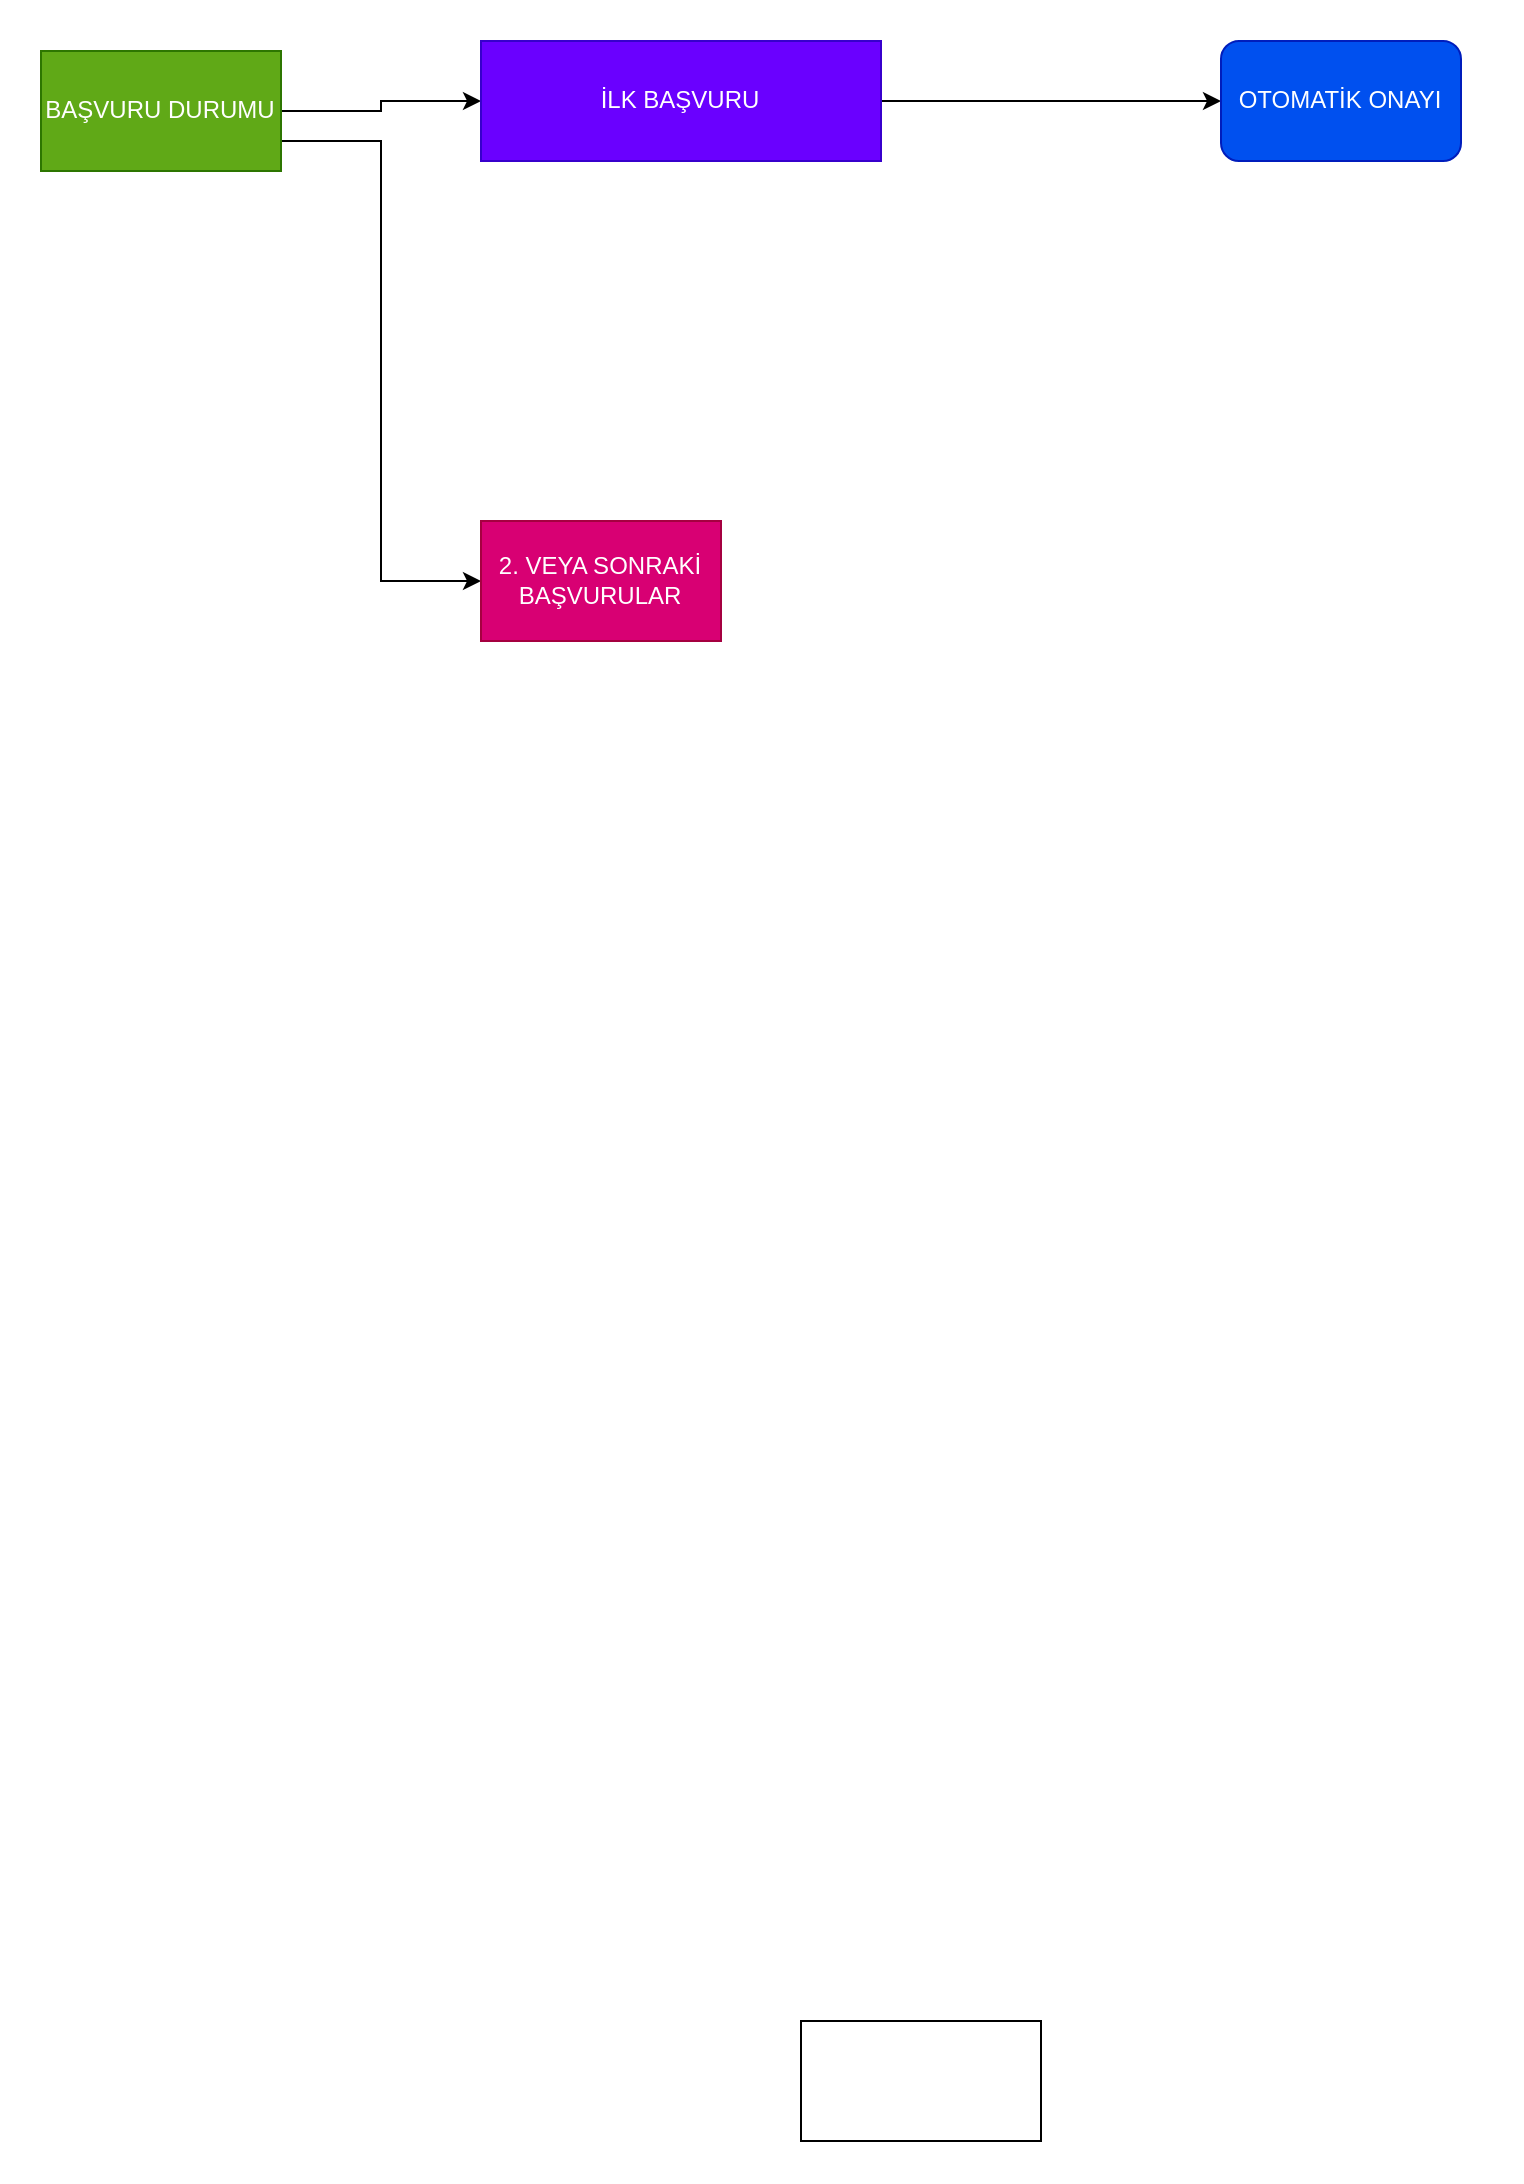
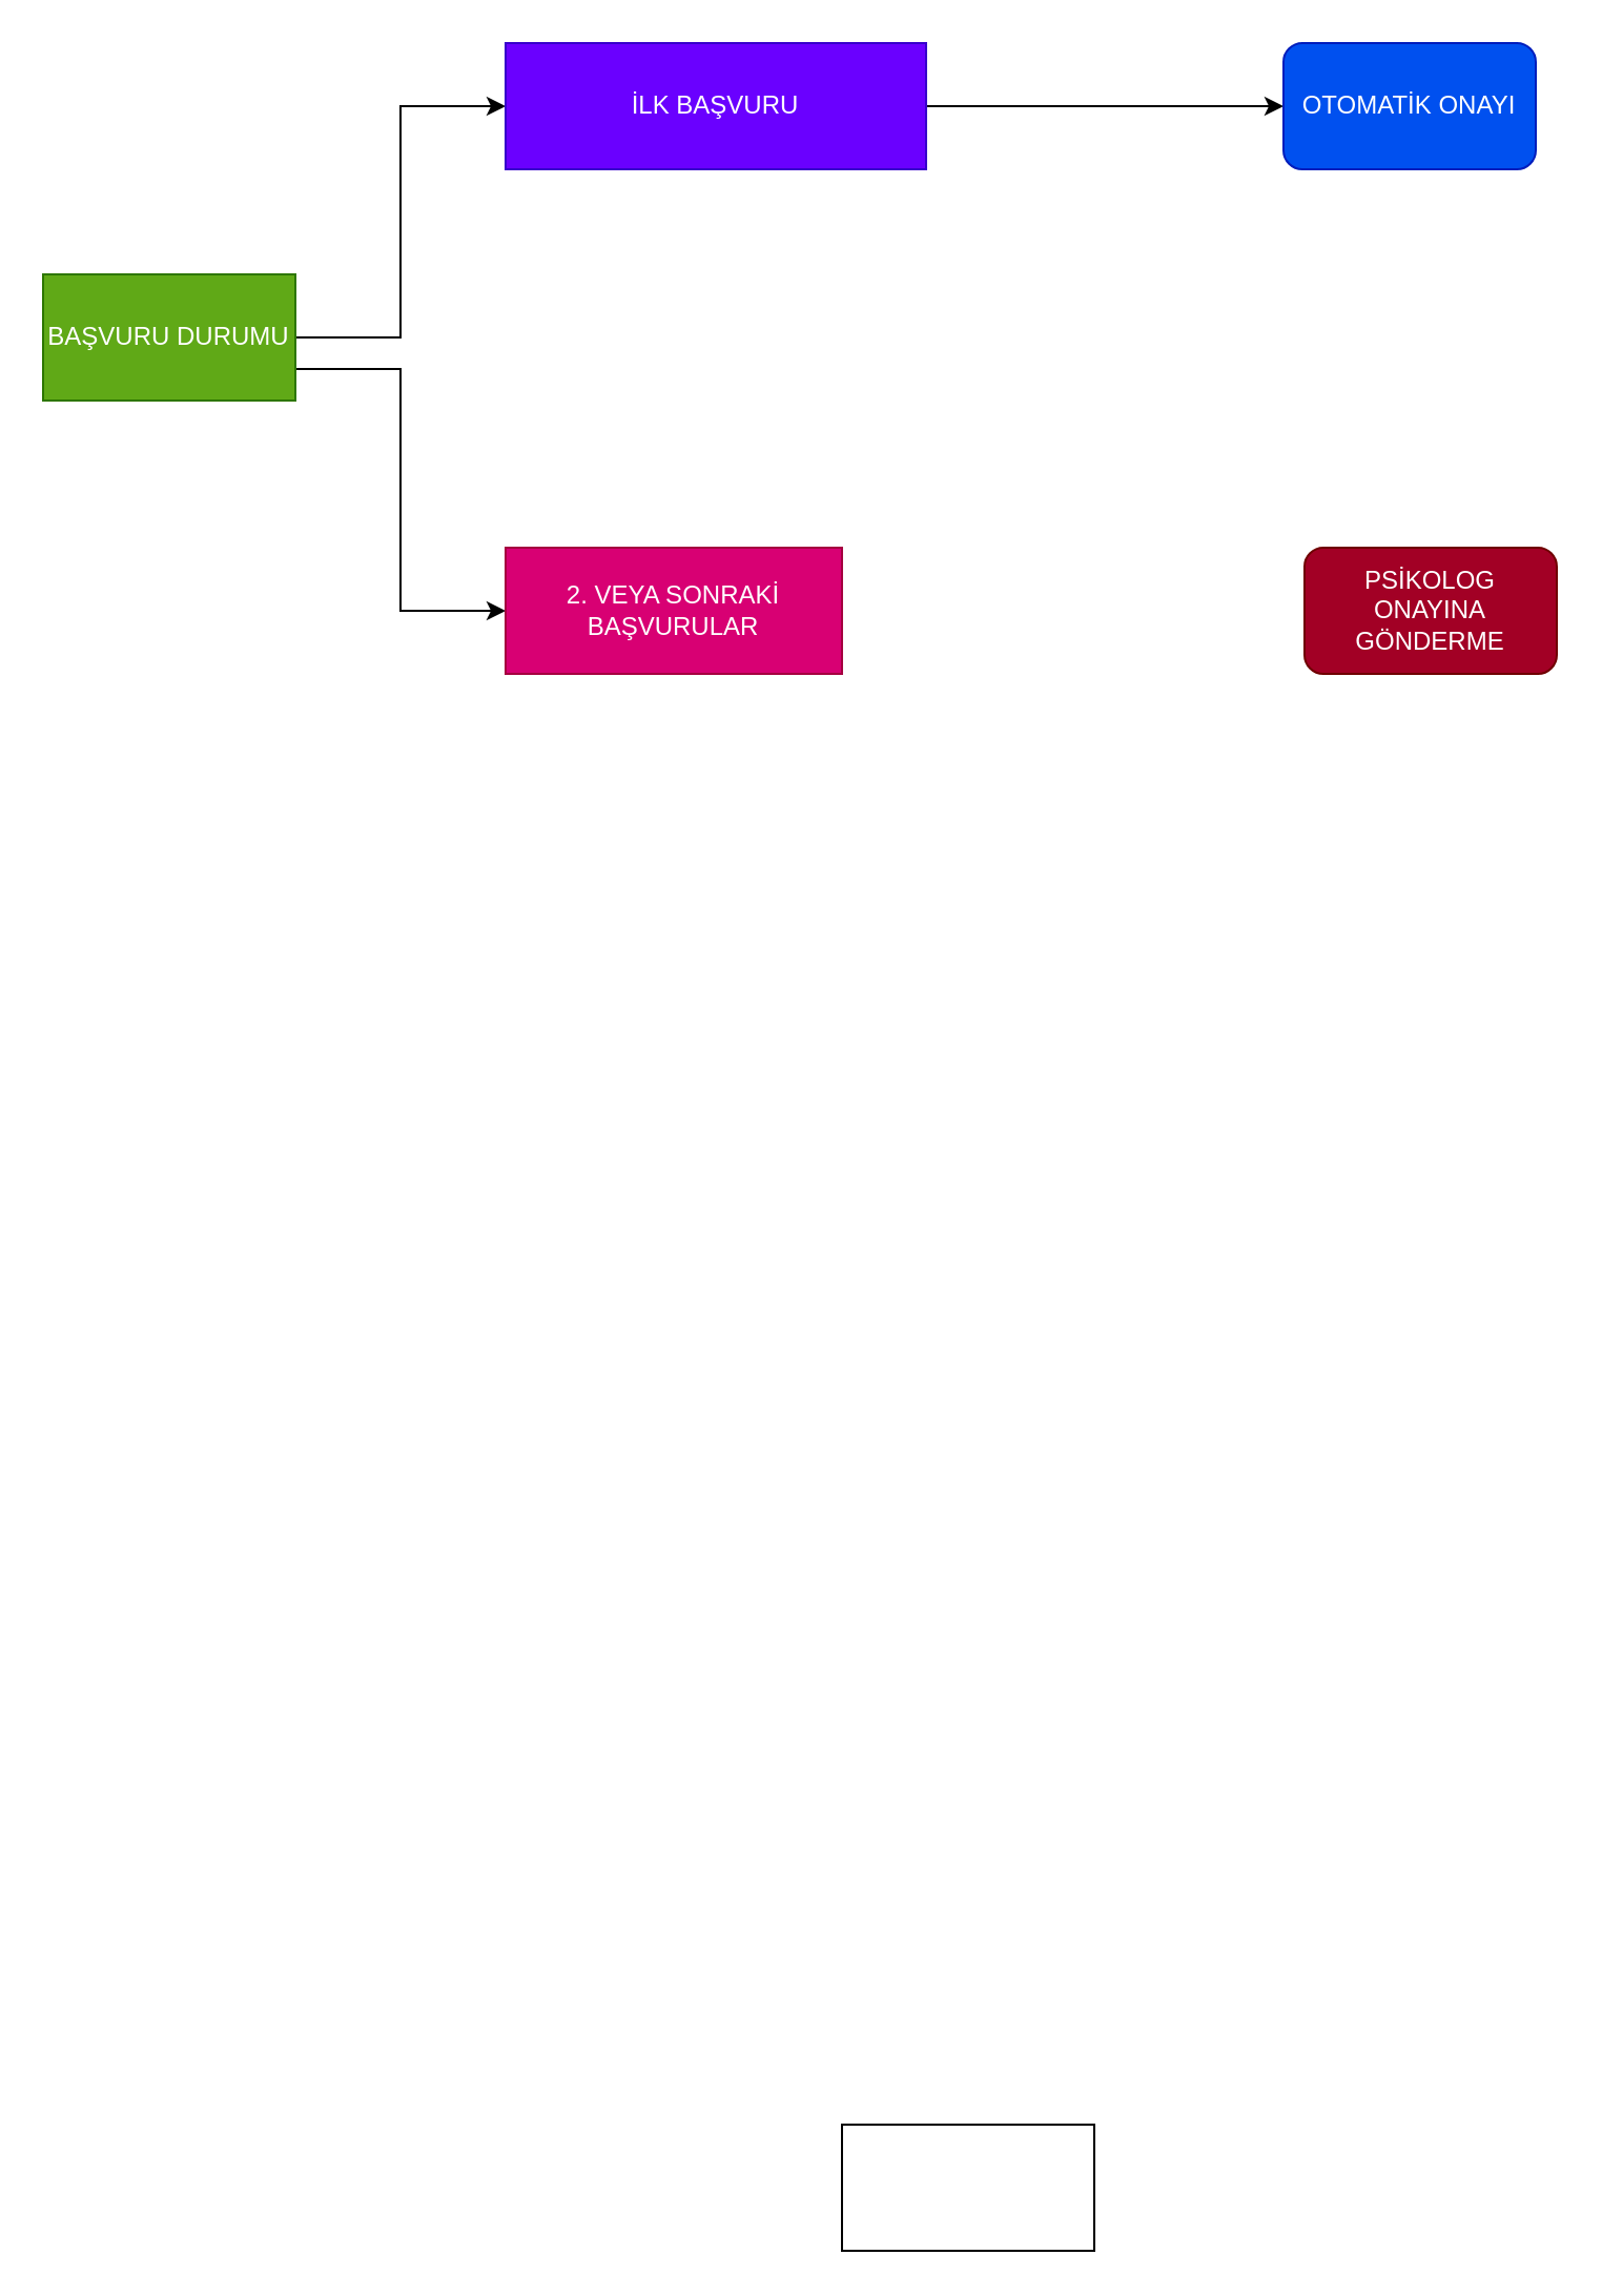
- <mxCell id="5" value="BAŞVURU DURUMU" style="rounded=0;whiteSpace=wrap;html=1;fillColor=#60a917;fontColor=#ffffff;strokeColor=#2D7600;" vertex="1" parent="1"><mxGeometry x="20" y="25" width="120" height="60" as="geometry" /></mxCell>
+ <mxCell id="5" value="BAŞVURU DURUMU" style="rounded=0;whiteSpace=wrap;html=1;fillColor=#60a917;fontColor=#ffffff;strokeColor=#2D7600;" vertex="1" parent="1"><mxGeometry x="20" y="130" width="120" height="60" as="geometry" /></mxCell>
- <mxCell id="9" value="2. VEYA SONRAKİ&lt;div&gt;BAŞVURULAR&lt;/div&gt;" style="rounded=0;whiteSpace=wrap;html=1;fillColor=#d80073;fontColor=#ffffff;strokeColor=#A50040;" vertex="1" parent="1"><mxGeometry x="240" y="260" width="120" height="60" as="geometry" /></mxCell>
+ <mxCell id="9" value="2. VEYA SONRAKİ&lt;div&gt;BAŞVURULAR&lt;/div&gt;" style="rounded=0;whiteSpace=wrap;html=1;fillColor=#d80073;fontColor=#ffffff;strokeColor=#A50040;" vertex="1" parent="1"><mxGeometry x="240" y="260" width="160" height="60" as="geometry" /></mxCell>
+ <mxCell id="10" value="PSİKOLOG ONAYINA GÖNDERME" style="rounded=1;whiteSpace=wrap;html=1;fillColor=#a20025;fontColor=#ffffff;strokeColor=#6F0000;" vertex="1" parent="1"><mxGeometry x="620" y="260" width="120" height="60" as="geometry" /></mxCell>
